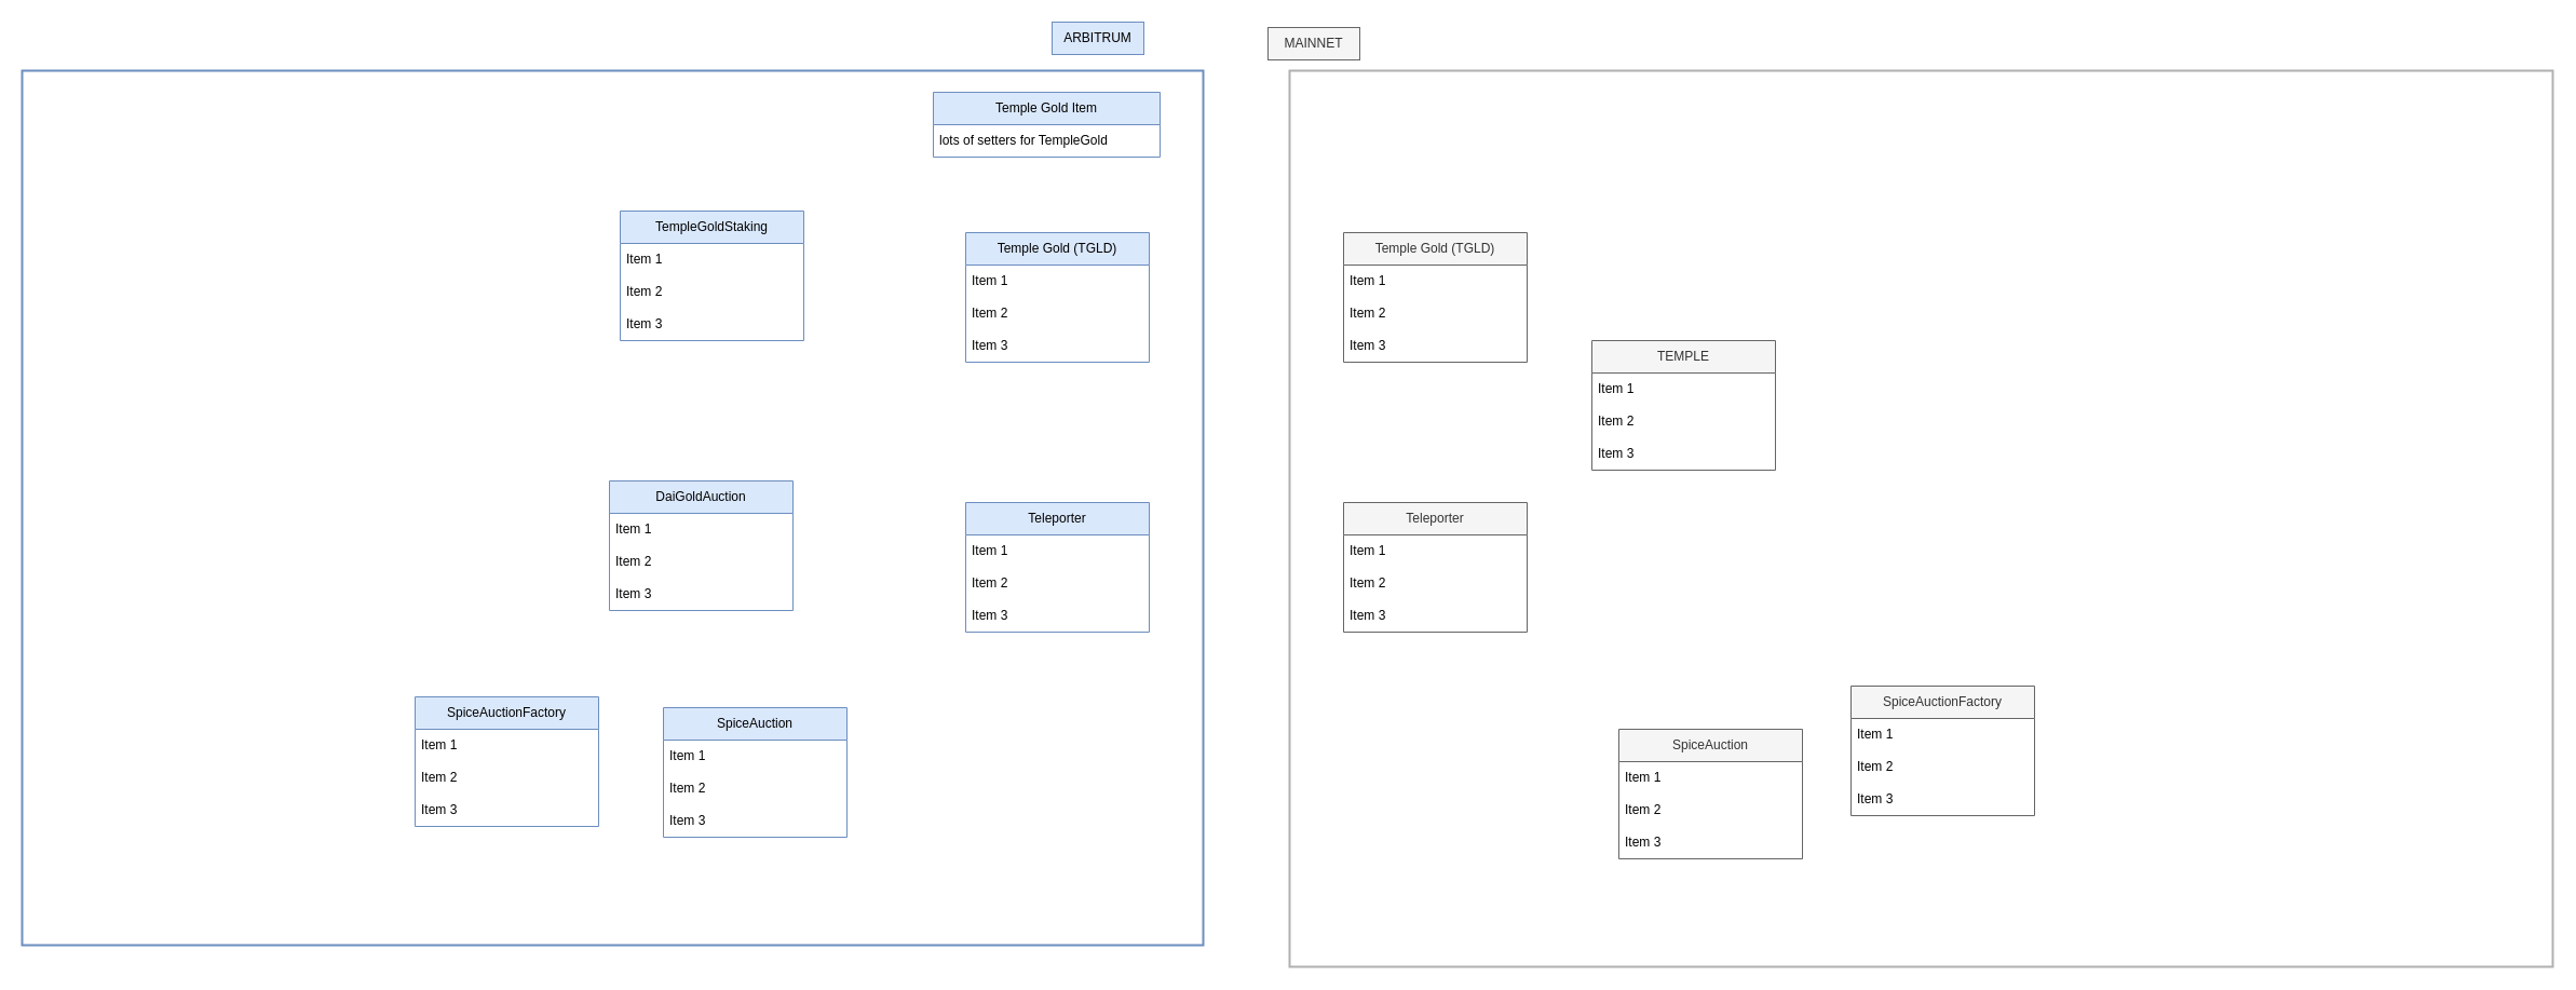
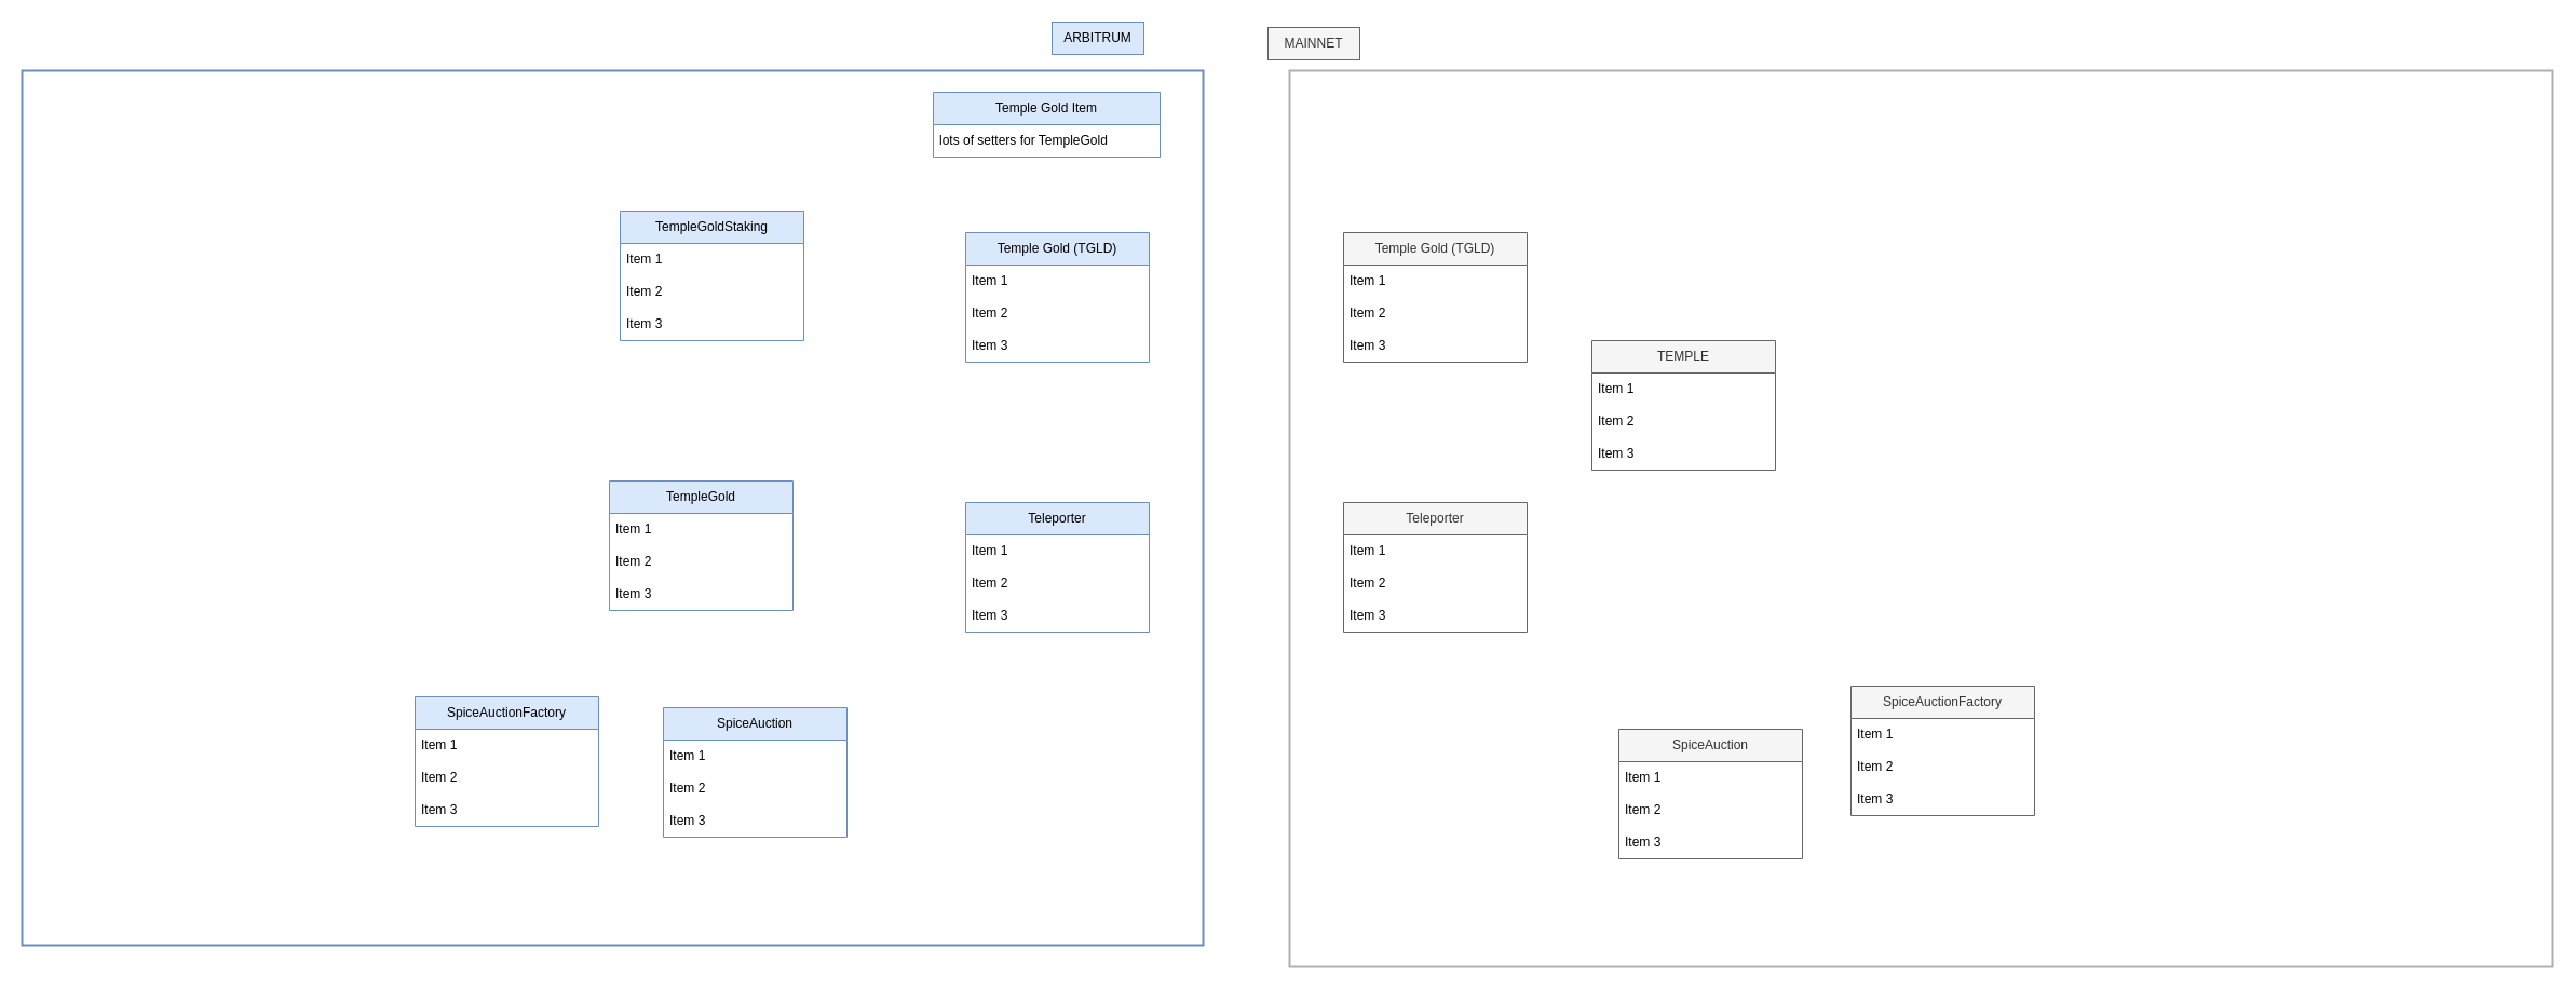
- <mxCell id="28" value="DaiGoldAuction" style="swimlane;fontStyle=0;childLayout=stackLayout;horizontal=1;startSize=30;horizontalStack=0;resizeParent=1;resizeParentMax=0;resizeLast=0;collapsible=1;marginBottom=0;whiteSpace=wrap;html=1;fillColor=#dae8fc;strokeColor=#6c8ebf;" vertex="1" parent="1"><mxGeometry x="564" y="445" width="170" height="120" as="geometry" /></mxCell>
+ <mxCell id="28" value="TempleGold" style="swimlane;fontStyle=0;childLayout=stackLayout;horizontal=1;startSize=30;horizontalStack=0;resizeParent=1;resizeParentMax=0;resizeLast=0;collapsible=1;marginBottom=0;whiteSpace=wrap;html=1;fillColor=#dae8fc;strokeColor=#6c8ebf;" vertex="1" parent="1"><mxGeometry x="564" y="445" width="170" height="120" as="geometry" /></mxCell>
